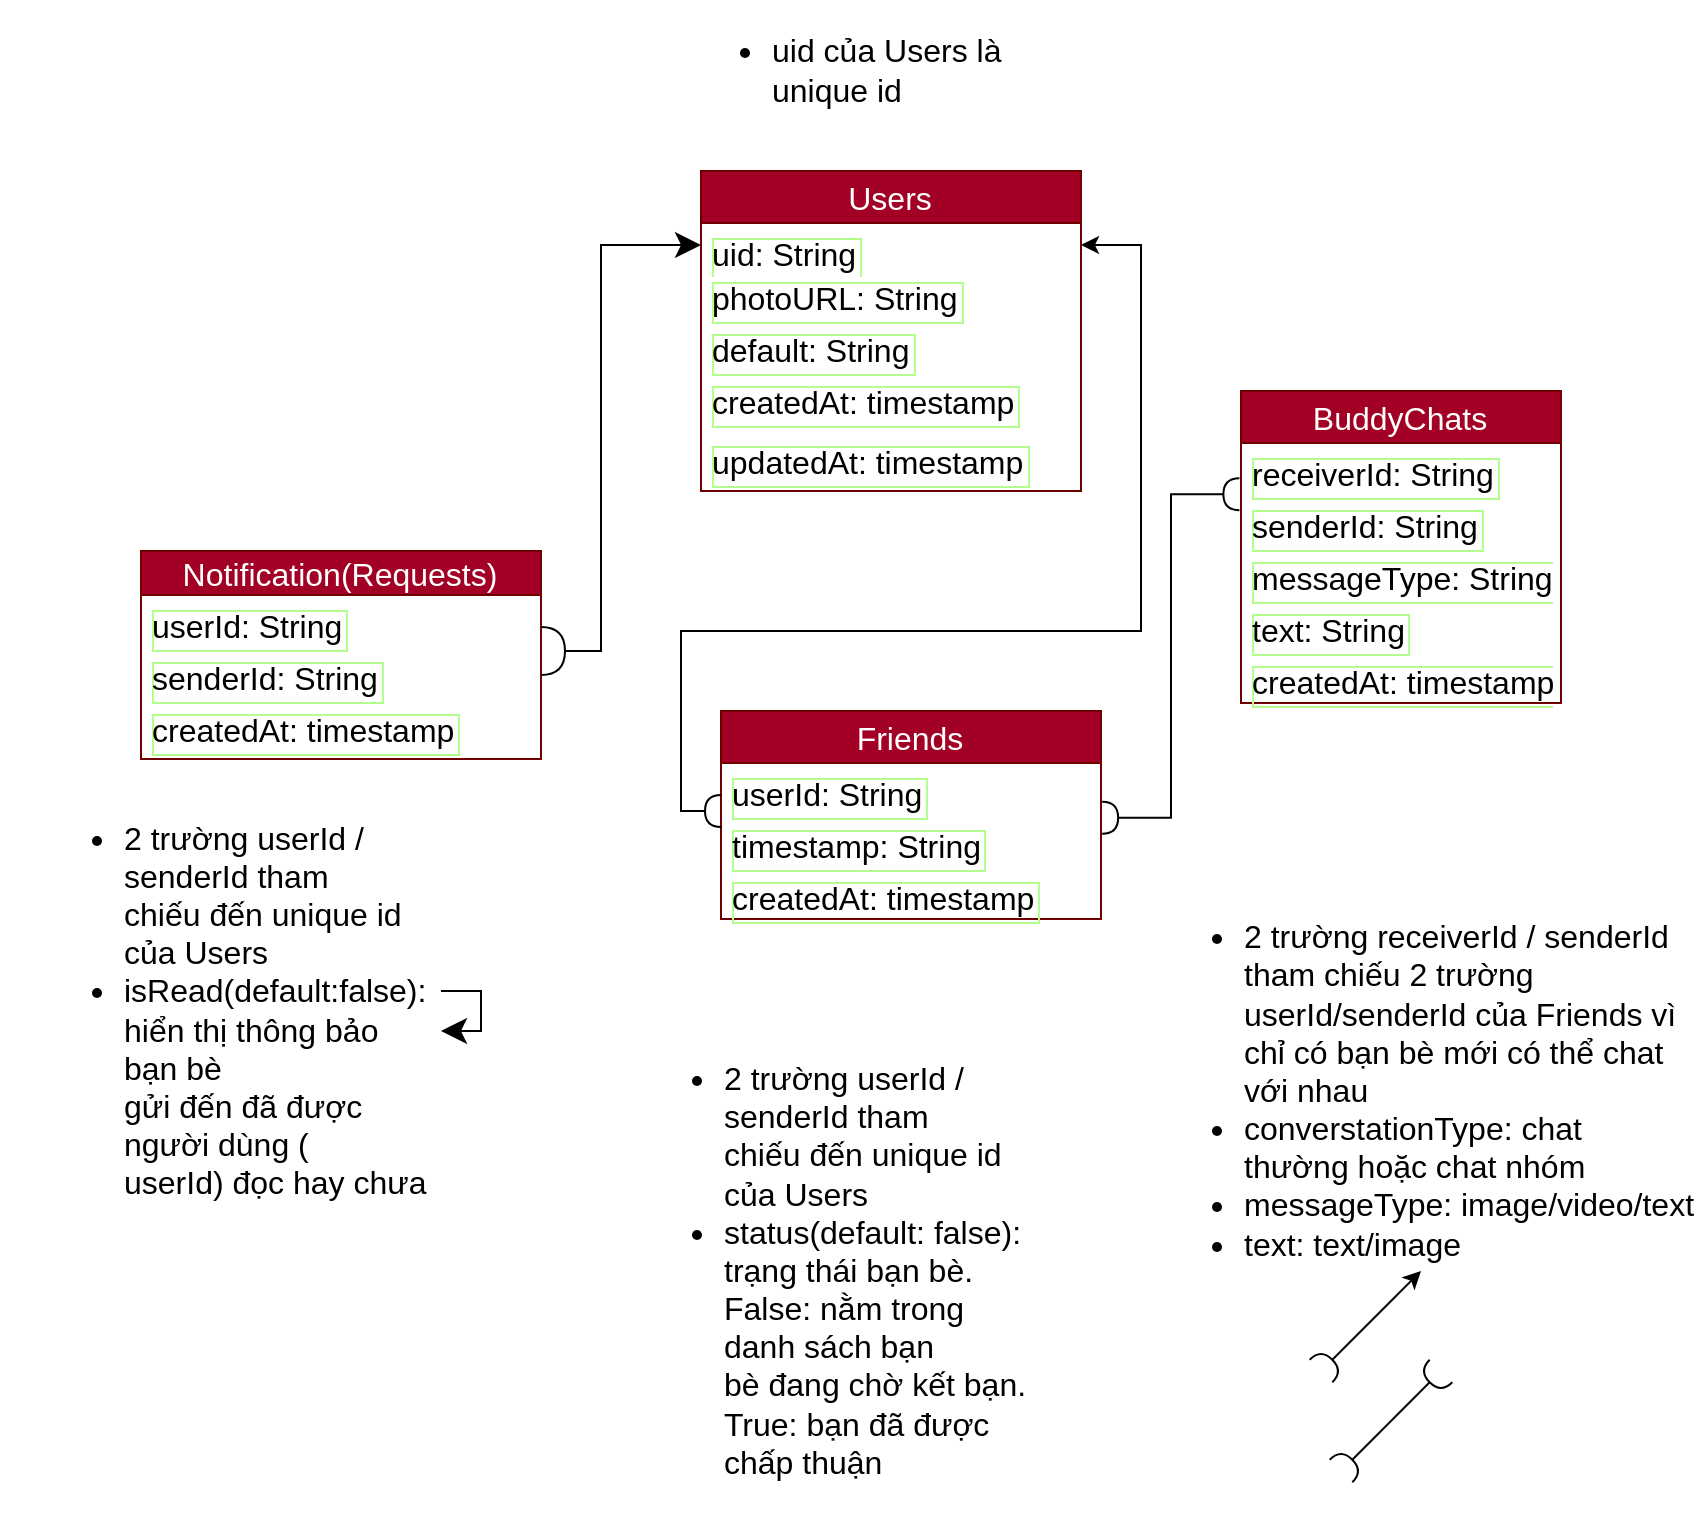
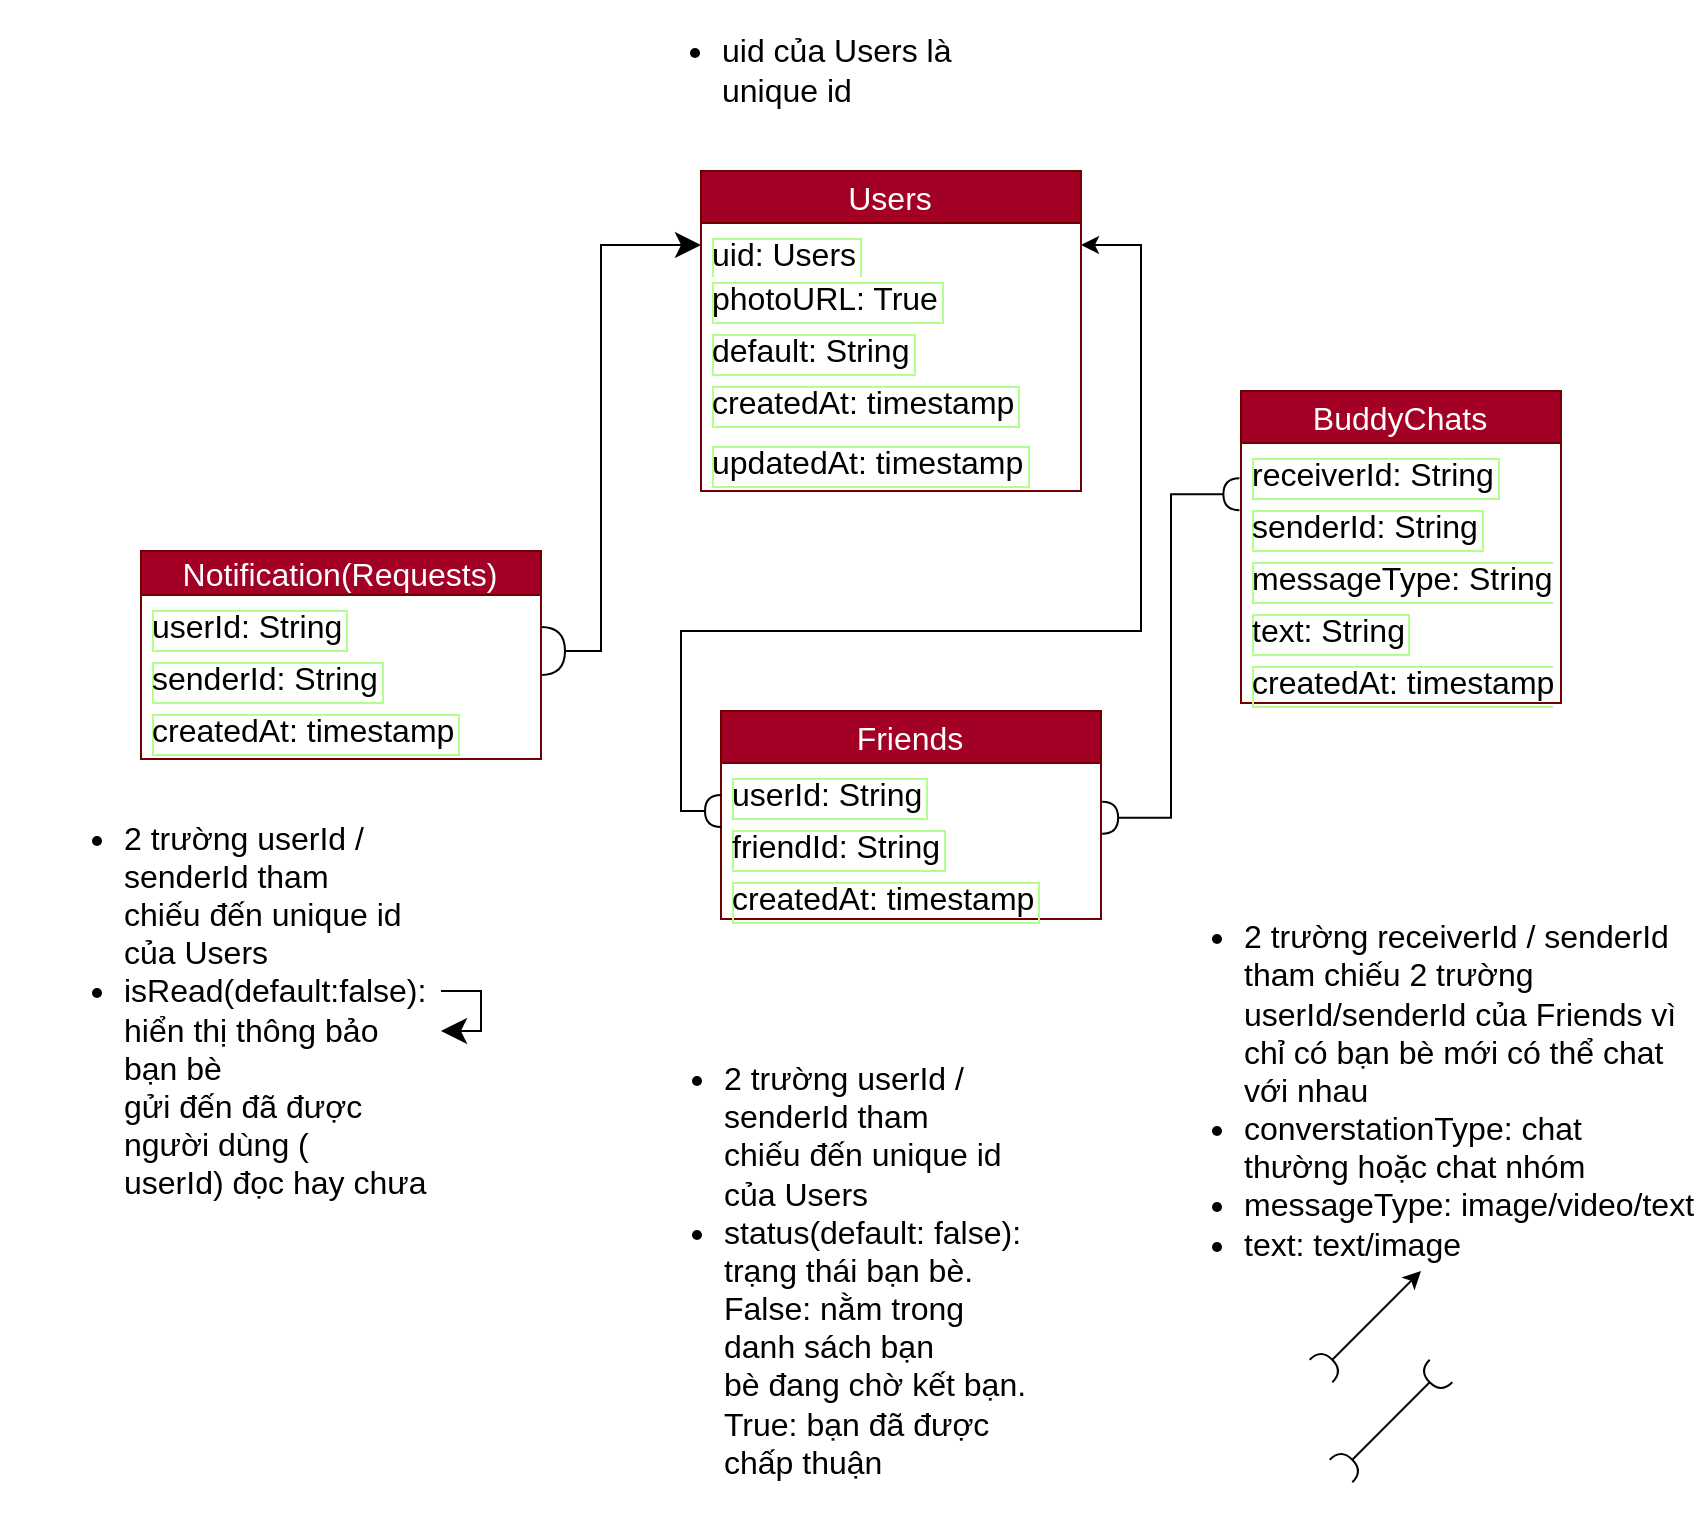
- <mxCell id="28" value="&lt;ul style=&quot;font-size: 16px;&quot;&gt;&lt;li style=&quot;font-size: 16px;&quot;&gt;uid của Users là unique id&lt;/li&gt;&lt;/ul&gt;" style="text;html=1;strokeColor=none;fillColor=none;align=left;verticalAlign=middle;whiteSpace=wrap;rounded=0;fontColor=#000000;labelBackgroundColor=none;fontSize=16;" parent="1" vertex="1"><mxGeometry x="344" y="20" width="180" height="20" as="geometry" /></mxCell>
+ <mxCell id="28" value="&lt;ul style=&quot;font-size: 16px;&quot;&gt;&lt;li style=&quot;font-size: 16px;&quot;&gt;uid của Users là unique id&lt;/li&gt;&lt;/ul&gt;" style="text;html=1;strokeColor=none;fillColor=none;align=left;verticalAlign=middle;whiteSpace=wrap;rounded=0;fontColor=#000000;labelBackgroundColor=none;fontSize=16;" parent="1" vertex="1"><mxGeometry x="319" y="20" width="180" height="20" as="geometry" /></mxCell>
- <mxCell id="3" value="uid: String" style="text;strokeColor=none;fillColor=none;spacingLeft=4;spacingRight=4;overflow=hidden;rotatable=0;points=[[0,0.5],[1,0.5]];portConstraint=eastwest;fontSize=16;labelBorderColor=#B3FF8C;fontColor=#000000;labelBackgroundColor=none;" parent="2" vertex="1"><mxGeometry y="26" width="190" height="22" as="geometry" /></mxCell>
+ <mxCell id="3" value="uid: Users" style="text;strokeColor=none;fillColor=none;spacingLeft=4;spacingRight=4;overflow=hidden;rotatable=0;points=[[0,0.5],[1,0.5]];portConstraint=eastwest;fontSize=16;labelBorderColor=#B3FF8C;fontColor=#000000;labelBackgroundColor=none;" parent="2" vertex="1"><mxGeometry y="26" width="190" height="22" as="geometry" /></mxCell>
- <mxCell id="4" value="photoURL: String" style="text;strokeColor=none;fillColor=none;spacingLeft=4;spacingRight=4;overflow=hidden;rotatable=0;points=[[0,0.5],[1,0.5]];portConstraint=eastwest;fontSize=16;labelBorderColor=#B3FF8C;fontColor=#000000;labelBackgroundColor=none;" parent="2" vertex="1"><mxGeometry y="48" width="190" height="26" as="geometry" /></mxCell>
+ <mxCell id="4" value="photoURL: True" style="text;strokeColor=none;fillColor=none;spacingLeft=4;spacingRight=4;overflow=hidden;rotatable=0;points=[[0,0.5],[1,0.5]];portConstraint=eastwest;fontSize=16;labelBorderColor=#B3FF8C;fontColor=#000000;labelBackgroundColor=none;" parent="2" vertex="1"><mxGeometry y="48" width="190" height="26" as="geometry" /></mxCell>
- <mxCell id="10" value="timestamp: String" style="text;strokeColor=none;fillColor=none;spacingLeft=4;spacingRight=4;overflow=hidden;rotatable=0;points=[[0,0.5],[1,0.5]];portConstraint=eastwest;fontSize=16;labelBorderColor=#B3FF8C;fontColor=#000000;labelBackgroundColor=none;" parent="8" vertex="1"><mxGeometry y="52" width="190" height="26" as="geometry" /></mxCell>
+ <mxCell id="10" value="friendId: String" style="text;strokeColor=none;fillColor=none;spacingLeft=4;spacingRight=4;overflow=hidden;rotatable=0;points=[[0,0.5],[1,0.5]];portConstraint=eastwest;fontSize=16;labelBorderColor=#B3FF8C;fontColor=#000000;labelBackgroundColor=none;" parent="8" vertex="1"><mxGeometry y="52" width="190" height="26" as="geometry" /></mxCell>
